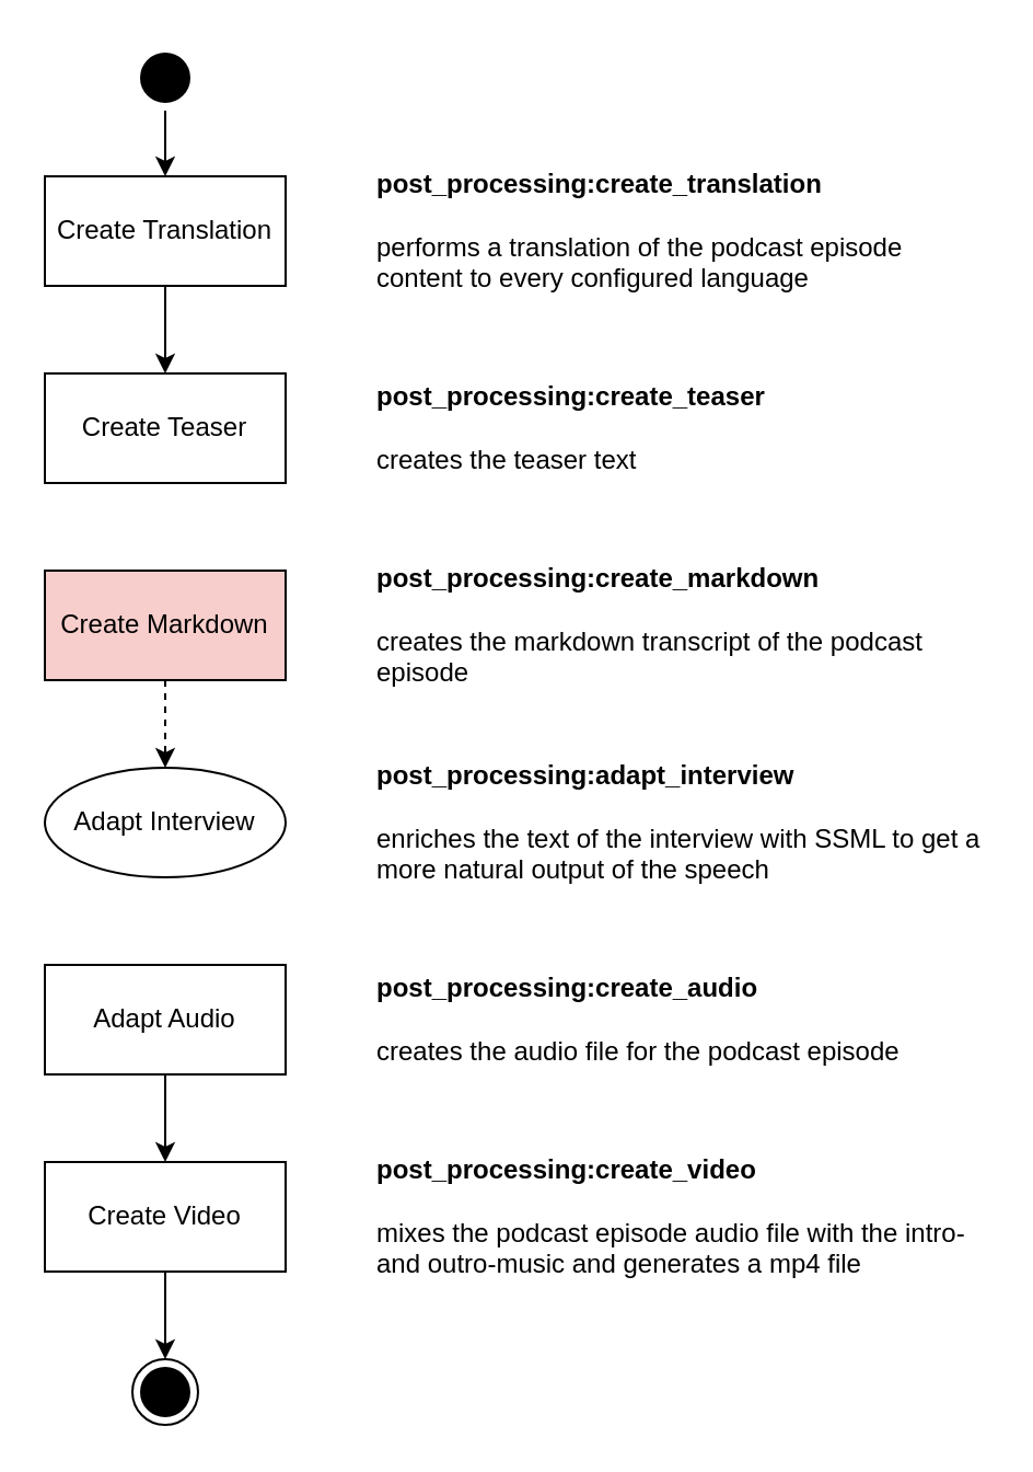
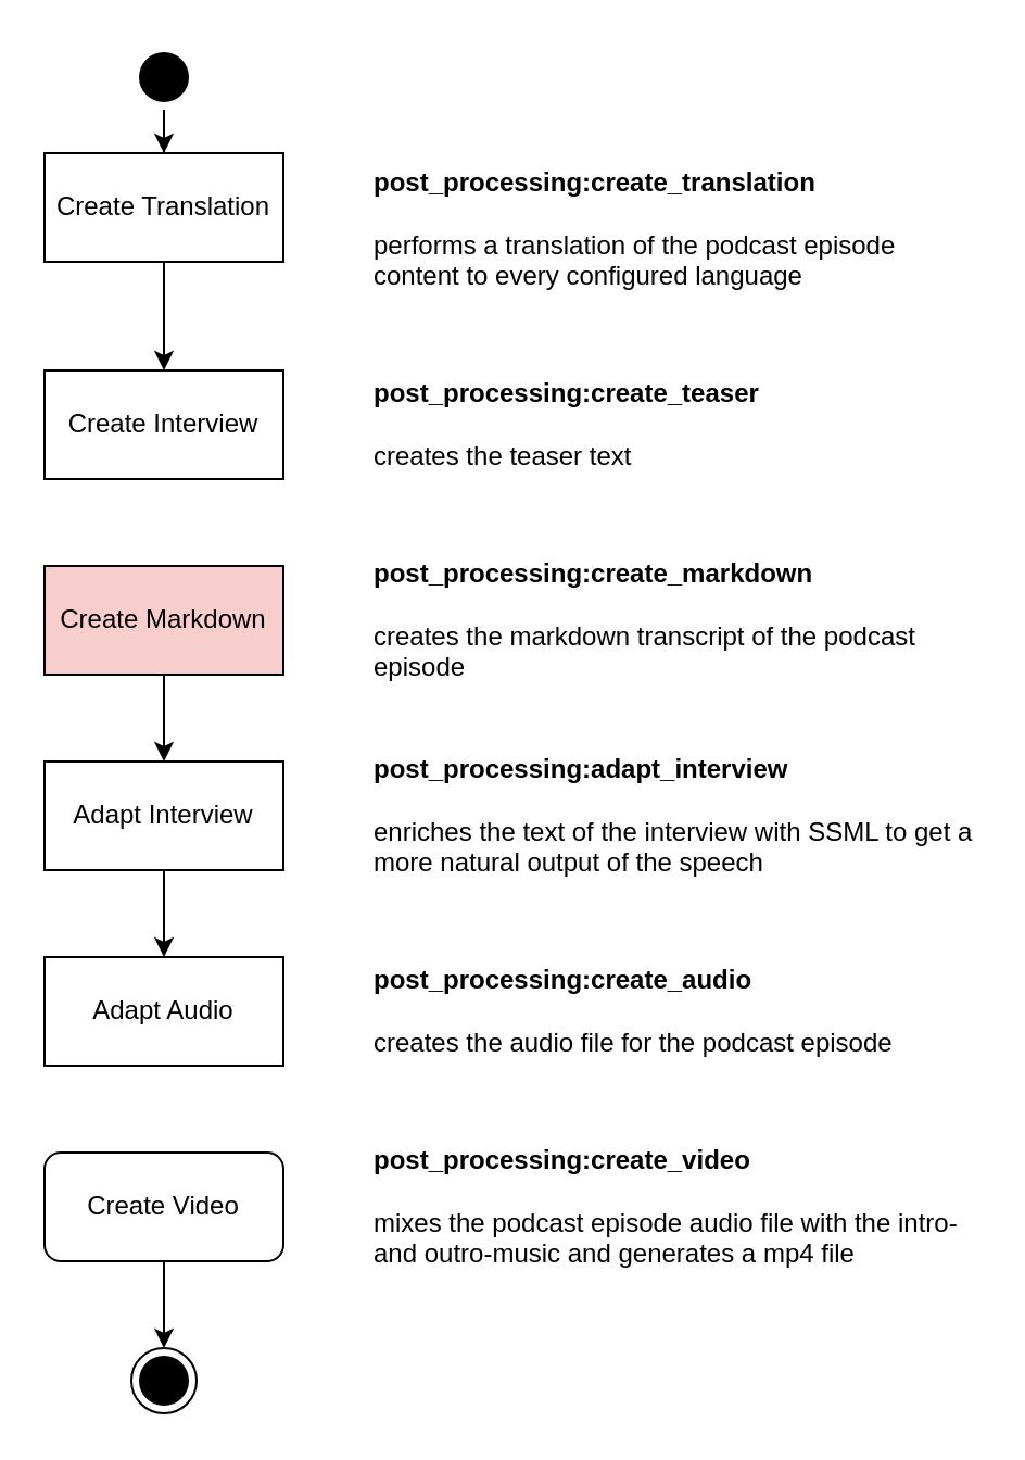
- <mxCell id="6" value="Create Translation" style="html=1;whiteSpace=wrap;" vertex="1" parent="1"><mxGeometry x="20" y="80" width="110" height="50" as="geometry" /></mxCell>
+ <mxCell id="6" value="Create Translation" style="html=1;whiteSpace=wrap;" vertex="1" parent="1"><mxGeometry x="20" y="70" width="110" height="50" as="geometry" /></mxCell>
- <mxCell id="8" value="Create Teaser" style="html=1;whiteSpace=wrap;" vertex="1" parent="1"><mxGeometry x="20" y="170" width="110" height="50" as="geometry" /></mxCell>
+ <mxCell id="8" value="Create Interview" style="html=1;whiteSpace=wrap;" vertex="1" parent="1"><mxGeometry x="20" y="170" width="110" height="50" as="geometry" /></mxCell>
- <mxCell id="10" value="" style="edgeStyle=orthogonalEdgeStyle;rounded=0;orthogonalLoop=1;jettySize=auto;html=1;dashed=1;" edge="1" parent="1" source="11" target="14"><mxGeometry relative="1" as="geometry" /></mxCell>
+ <mxCell id="10" value="" style="edgeStyle=orthogonalEdgeStyle;rounded=0;orthogonalLoop=1;jettySize=auto;html=1;" edge="1" parent="1" source="11" target="14"><mxGeometry relative="1" as="geometry" /></mxCell>
- <mxCell id="14" value="Adapt Interview" style="ellipse;html=1;whiteSpace=wrap;" vertex="1" parent="1"><mxGeometry x="20" y="350" width="110" height="50" as="geometry" /></mxCell>
+ <mxCell id="14" value="Adapt Interview" style="html=1;whiteSpace=wrap;" vertex="1" parent="1"><mxGeometry x="20" y="350" width="110" height="50" as="geometry" /></mxCell>
+ <mxCell id="13" value="" style="edgeStyle=orthogonalEdgeStyle;rounded=0;orthogonalLoop=1;jettySize=auto;html=1;" edge="1" parent="1" source="14" target="17"><mxGeometry relative="1" as="geometry" /></mxCell>
- <mxCell id="16" value="" style="edgeStyle=orthogonalEdgeStyle;rounded=0;orthogonalLoop=1;jettySize=auto;html=1;" edge="1" parent="1" source="17" target="20"><mxGeometry relative="1" as="geometry" /></mxCell>
- <mxCell id="20" value="Create Video" style="html=1;whiteSpace=wrap;" vertex="1" parent="1"><mxGeometry x="20" y="530" width="110" height="50" as="geometry" /></mxCell>
+ <mxCell id="20" value="Create Video" style="html=1;whiteSpace=wrap;rounded=1;" vertex="1" parent="1"><mxGeometry x="20" y="530" width="110" height="50" as="geometry" /></mxCell>
